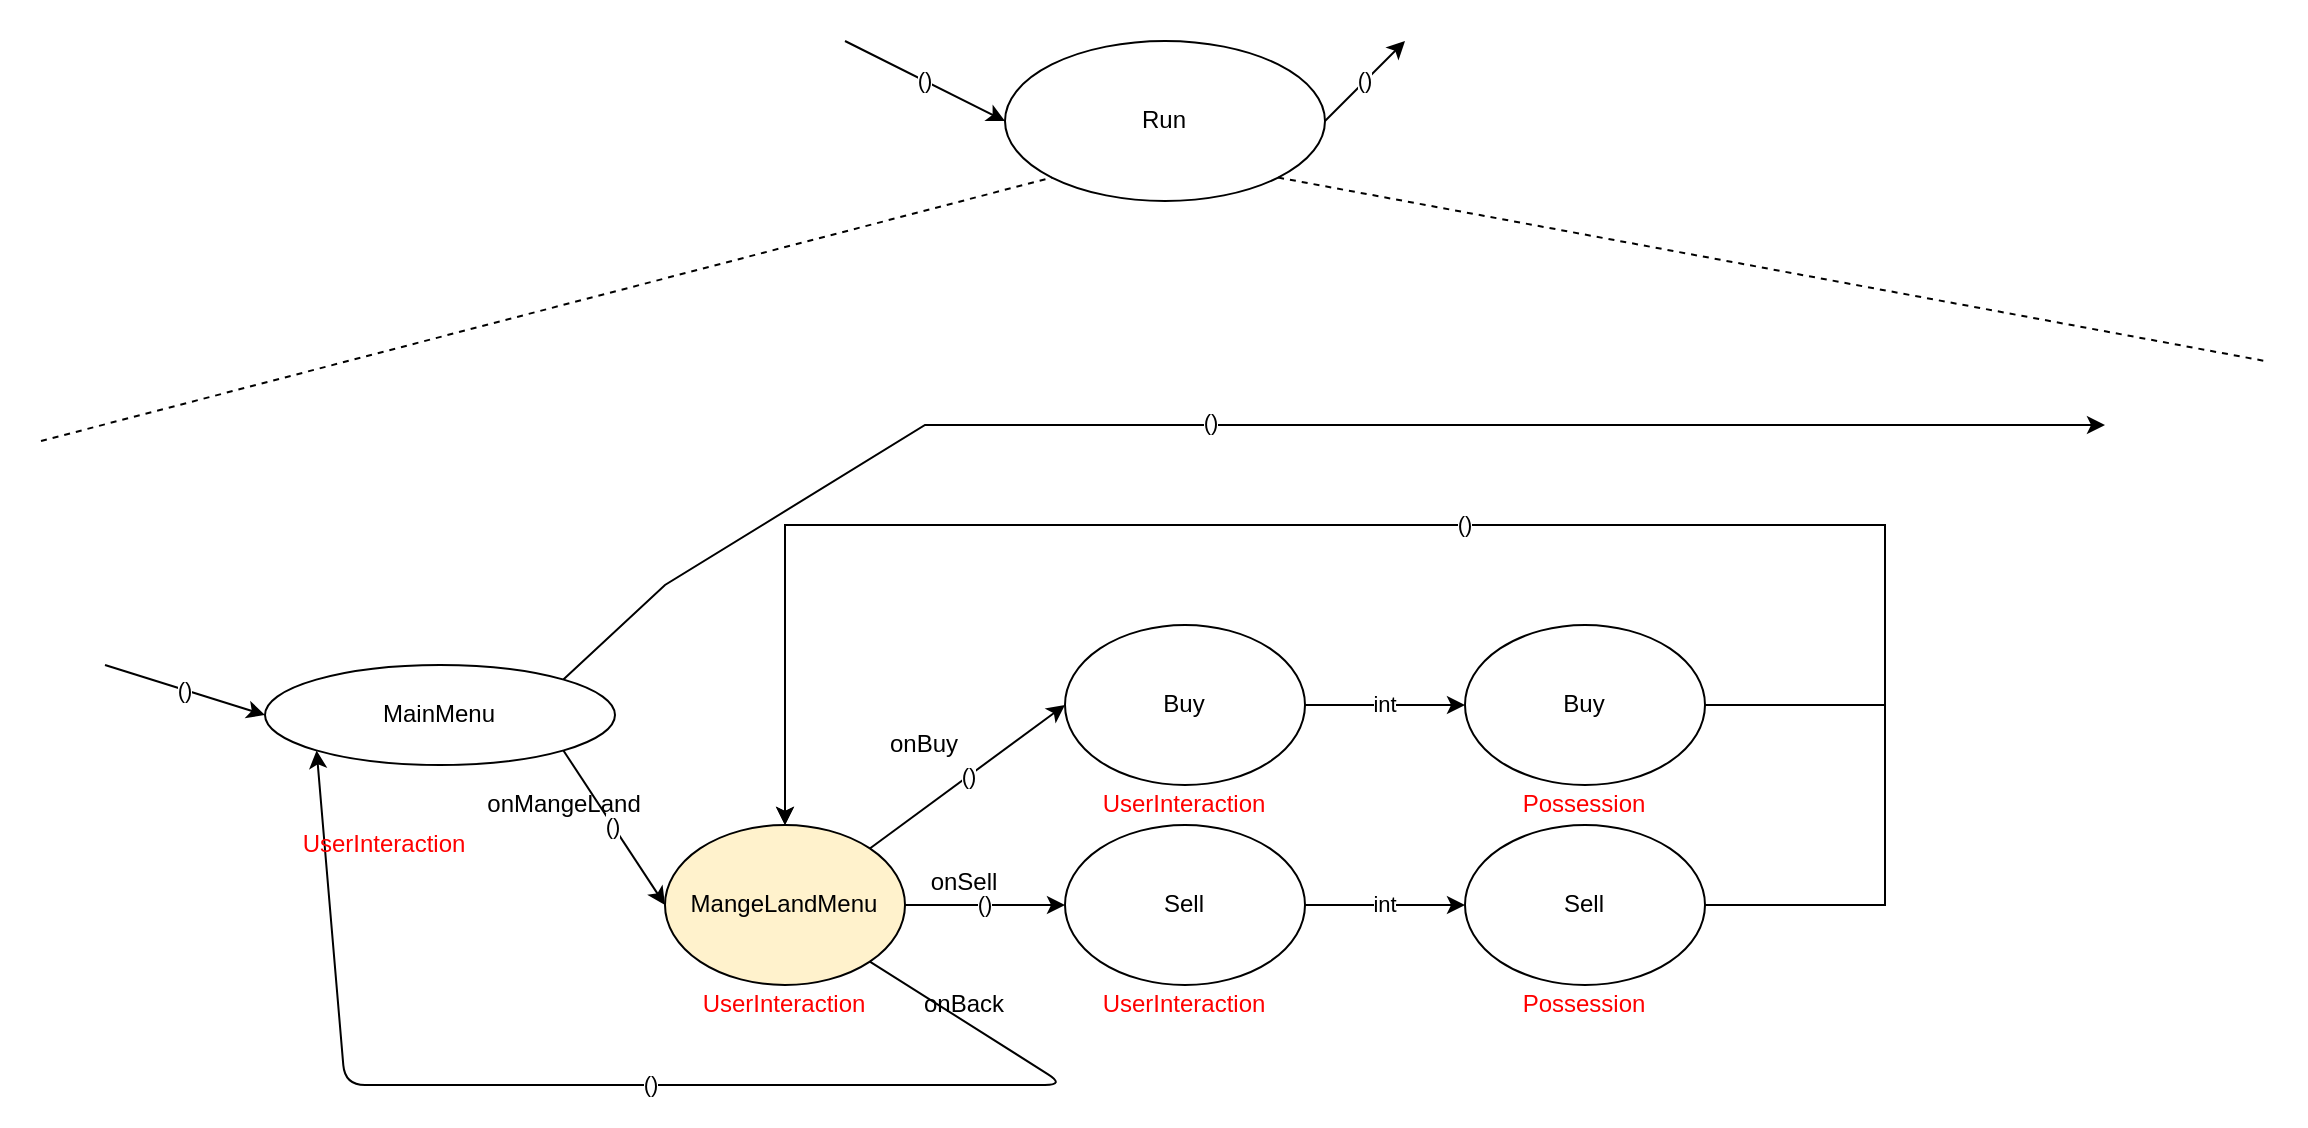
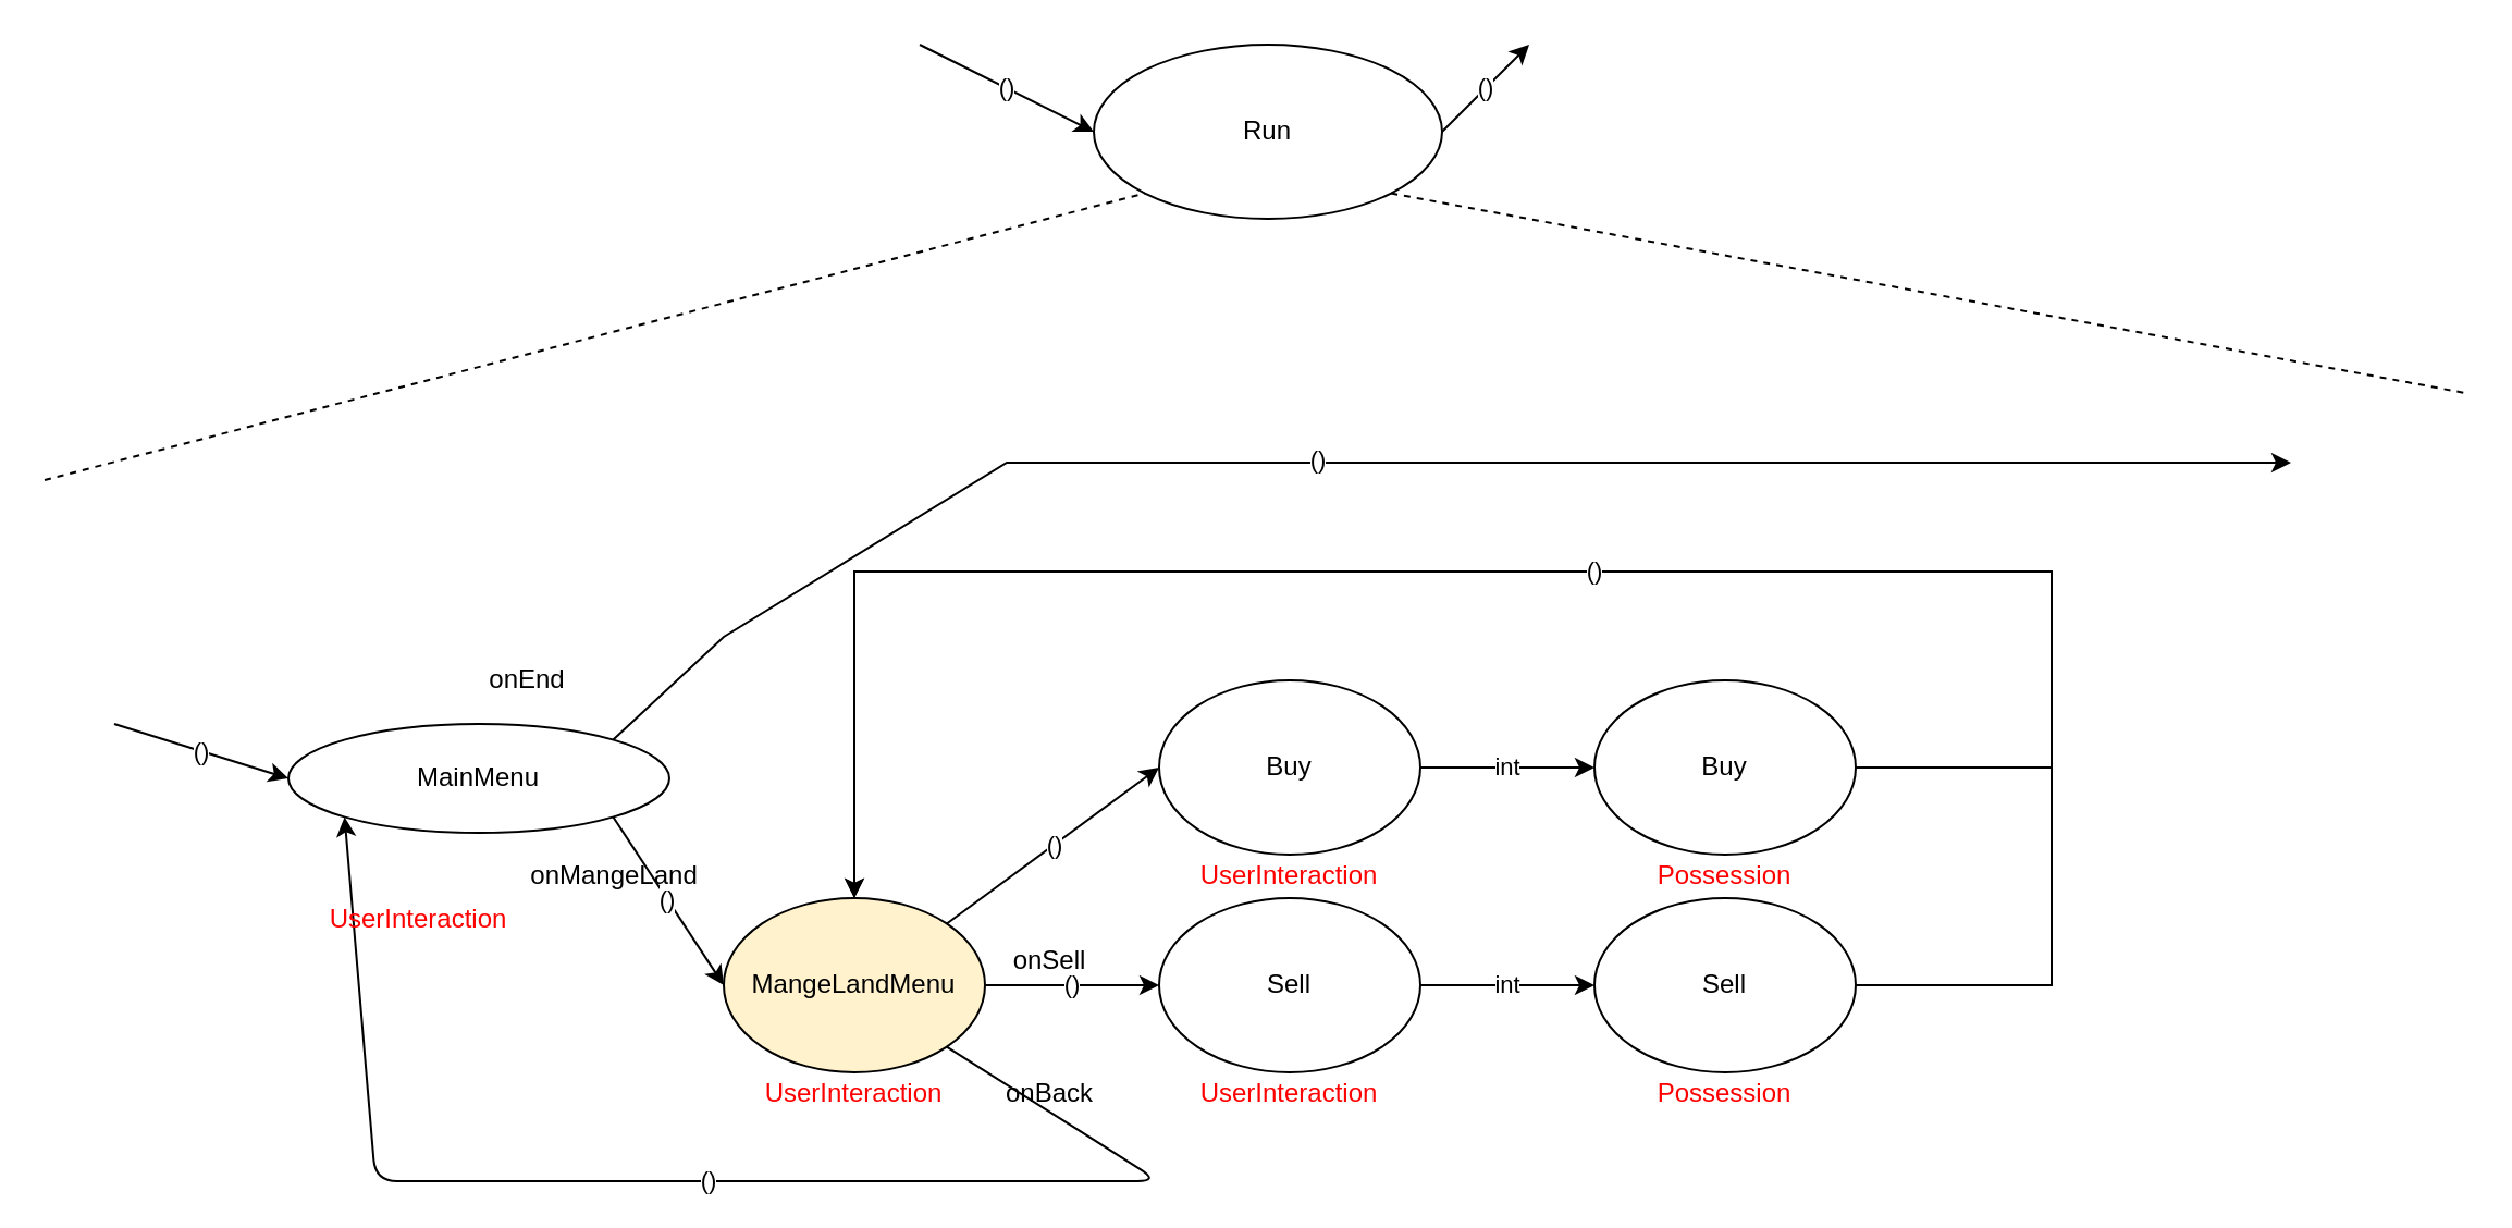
+ <mxCell id="11" value="onEnd" style="text;html=1;strokeColor=none;fillColor=none;align=center;verticalAlign=middle;whiteSpace=wrap;rounded=0;" parent="1" vertex="1"><mxGeometry x="222" y="302" width="40" height="20" as="geometry" /></mxCell>
- <mxCell id="19" value="onBuy" style="text;html=1;strokeColor=none;fillColor=none;align=center;verticalAlign=middle;whiteSpace=wrap;rounded=0;" parent="1" vertex="1"><mxGeometry x="442" y="362" width="40" height="20" as="geometry" /></mxCell>
